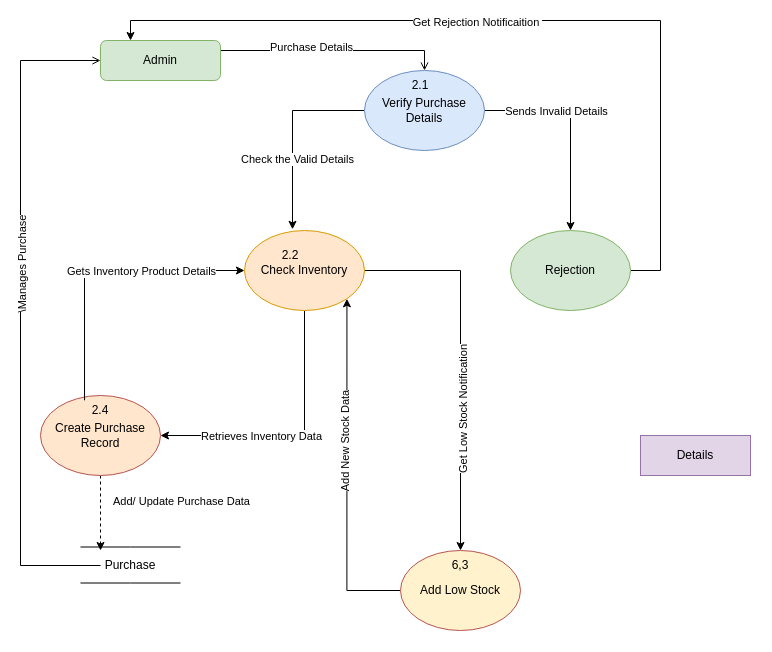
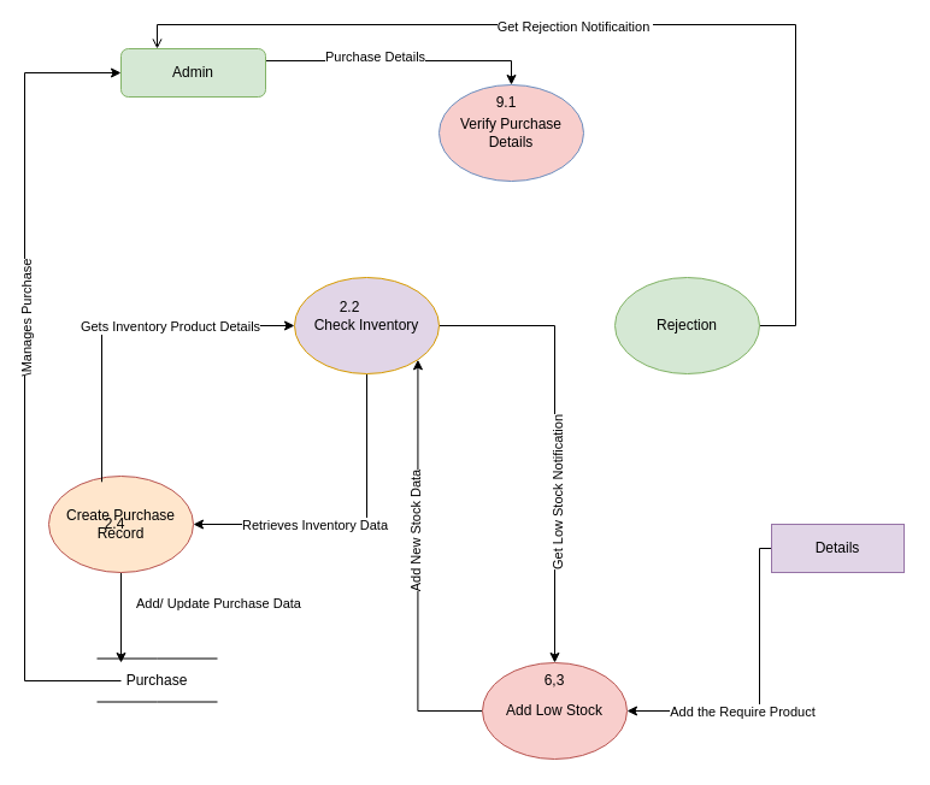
- <mxCell id="12" style="edgeStyle=orthogonalEdgeStyle;rounded=0;orthogonalLoop=1;jettySize=auto;html=1;entryX=0.25;entryY=0;entryDx=0;entryDy=0;" edge="1" parent="1" source="14" target="23"><mxGeometry relative="1" as="geometry"><Array as="points"><mxPoint x="660" y="270" /><mxPoint x="660" y="20" /><mxPoint x="130" y="20" /></Array></mxGeometry></mxCell>
+ <mxCell id="12" style="edgeStyle=orthogonalEdgeStyle;rounded=0;orthogonalLoop=1;jettySize=auto;html=1;entryX=0.25;entryY=0;entryDx=0;entryDy=0;endArrow=open;" edge="1" parent="1" source="14" target="23"><mxGeometry relative="1" as="geometry"><Array as="points"><mxPoint x="660" y="270" /><mxPoint x="660" y="20" /><mxPoint x="130" y="20" /></Array></mxGeometry></mxCell>
- <mxCell id="30" style="edgeStyle=orthogonalEdgeStyle;rounded=0;orthogonalLoop=1;jettySize=auto;html=1;entryX=0;entryY=0.5;entryDx=0;entryDy=0;endArrow=open;" edge="1" parent="1" source="32" target="23"><mxGeometry relative="1" as="geometry"><Array as="points"><mxPoint x="20" y="565" /><mxPoint x="20" y="60" /></Array></mxGeometry></mxCell>
+ <mxCell id="30" style="edgeStyle=orthogonalEdgeStyle;rounded=0;orthogonalLoop=1;jettySize=auto;html=1;entryX=0;entryY=0.5;entryDx=0;entryDy=0;" edge="1" parent="1" source="32" target="23"><mxGeometry relative="1" as="geometry"><Array as="points"><mxPoint x="20" y="565" /><mxPoint x="20" y="60" /></Array></mxGeometry></mxCell>
- <mxCell id="21" style="edgeStyle=orthogonalEdgeStyle;rounded=0;orthogonalLoop=1;jettySize=auto;html=1;entryX=0.5;entryY=0;entryDx=0;entryDy=0;endArrow=open;" edge="1" parent="1" source="23" target="6"><mxGeometry relative="1" as="geometry"><Array as="points"><mxPoint x="424" y="50" /></Array></mxGeometry></mxCell>
+ <mxCell id="21" style="edgeStyle=orthogonalEdgeStyle;rounded=0;orthogonalLoop=1;jettySize=auto;html=1;entryX=0.5;entryY=0;entryDx=0;entryDy=0;" edge="1" parent="1" source="23" target="6"><mxGeometry relative="1" as="geometry"><Array as="points"><mxPoint x="424" y="50" /></Array></mxGeometry></mxCell>
- <mxCell id="33" value="2.1" style="text;html=1;align=center;verticalAlign=middle;whiteSpace=wrap;rounded=0;" vertex="1" parent="1"><mxGeometry x="390" y="70" width="60" height="30" as="geometry" /></mxCell>
+ <mxCell id="33" value="9.1" style="text;html=1;align=center;verticalAlign=middle;whiteSpace=wrap;rounded=0;" vertex="1" parent="1"><mxGeometry x="390" y="70" width="60" height="30" as="geometry" /></mxCell>
- <mxCell id="6" value="Verify Purchase Details" style="ellipse;whiteSpace=wrap;html=1;fillColor=#dae8fc;strokeColor=#6c8ebf;" vertex="1" parent="1"><mxGeometry x="364" y="70" width="120" height="80" as="geometry" /></mxCell>
+ <mxCell id="6" value="Verify Purchase Details" style="ellipse;whiteSpace=wrap;html=1;fillColor=#f8cecc;strokeColor=#6c8ebf;" vertex="1" parent="1"><mxGeometry x="364" y="70" width="120" height="80" as="geometry" /></mxCell>
- <mxCell id="4" style="edgeStyle=orthogonalEdgeStyle;rounded=0;orthogonalLoop=1;jettySize=auto;html=1;entryX=0.5;entryY=0;entryDx=0;entryDy=0;" edge="1" parent="1" source="6" target="14"><mxGeometry relative="1" as="geometry" /></mxCell>
- <mxCell id="5" value="Sends Invalid Details" style="edgeLabel;html=1;align=center;verticalAlign=middle;resizable=0;points=[];" vertex="1" connectable="0" parent="4"><mxGeometry x="-0.533" y="-1" relative="1" as="geometry"><mxPoint x="23" y="-1" as="offset" /></mxGeometry></mxCell>
- <mxCell id="2" style="edgeStyle=orthogonalEdgeStyle;rounded=0;orthogonalLoop=1;jettySize=auto;html=1;entryX=0.4;entryY=-0.015;entryDx=0;entryDy=0;entryPerimeter=0;" edge="1" parent="1" source="6" target="11"><mxGeometry relative="1" as="geometry"><mxPoint x="290" y="220" as="targetPoint" /><Array as="points"><mxPoint x="292" y="110" /></Array></mxGeometry></mxCell>
- <mxCell id="3" value="Check the Valid Details" style="edgeLabel;html=1;align=center;verticalAlign=middle;resizable=0;points=[];" vertex="1" connectable="0" parent="2"><mxGeometry x="0.26" y="4" relative="1" as="geometry"><mxPoint as="offset" /></mxGeometry></mxCell>
- <mxCell id="11" value="Check Inventory" style="ellipse;whiteSpace=wrap;html=1;fillColor=#ffe6cc;strokeColor=#d79b00;" vertex="1" parent="1"><mxGeometry x="244" y="230" width="120" height="80" as="geometry" /></mxCell>
+ <mxCell id="11" value="Check Inventory" style="ellipse;whiteSpace=wrap;html=1;fillColor=#e1d5e7;strokeColor=#d79b00;" vertex="1" parent="1"><mxGeometry x="244" y="230" width="120" height="80" as="geometry" /></mxCell>
- <mxCell id="36" value="2.4" style="text;html=1;align=center;verticalAlign=middle;whiteSpace=wrap;rounded=0;" vertex="1" parent="1"><mxGeometry x="70" y="395" width="60" height="30" as="geometry" /></mxCell>
+ <mxCell id="36" value="2.4" style="text;html=1;align=center;verticalAlign=middle;whiteSpace=wrap;rounded=0;" vertex="1" parent="1"><mxGeometry x="65" y="420" width="60" height="30" as="geometry" /></mxCell>
- <mxCell id="15" style="edgeStyle=orthogonalEdgeStyle;rounded=0;orthogonalLoop=1;jettySize=auto;html=1;entryX=0;entryY=0;entryDx=0;entryDy=0;dashed=1;" edge="1" parent="1" source="17" target="32"><mxGeometry relative="1" as="geometry" /></mxCell>
+ <mxCell id="15" style="edgeStyle=orthogonalEdgeStyle;rounded=0;orthogonalLoop=1;jettySize=auto;html=1;entryX=0;entryY=0;entryDx=0;entryDy=0;" edge="1" parent="1" source="17" target="32"><mxGeometry relative="1" as="geometry" /></mxCell>
+ <mxCell id="26" style="edgeStyle=orthogonalEdgeStyle;rounded=0;orthogonalLoop=1;jettySize=auto;html=1;" edge="1" parent="1" source="28" target="20"><mxGeometry relative="1" as="geometry"><Array as="points"><mxPoint x="630" y="590" /></Array></mxGeometry></mxCell>
+ <mxCell id="27" value="Add the Require Product" style="edgeLabel;html=1;align=center;verticalAlign=middle;resizable=0;points=[];" vertex="1" connectable="0" parent="26"><mxGeometry x="0.307" y="-4" relative="1" as="geometry"><mxPoint x="7" y="4" as="offset" /></mxGeometry></mxCell>
- <mxCell id="20" value="Add Low Stock" style="ellipse;whiteSpace=wrap;html=1;fillColor=#fff2cc;strokeColor=#b85450;" vertex="1" parent="1"><mxGeometry x="400" y="550" width="120" height="80" as="geometry" /></mxCell>
+ <mxCell id="20" value="Add Low Stock" style="ellipse;whiteSpace=wrap;html=1;fillColor=#f8cecc;strokeColor=#b85450;" vertex="1" parent="1"><mxGeometry x="400" y="550" width="120" height="80" as="geometry" /></mxCell>
